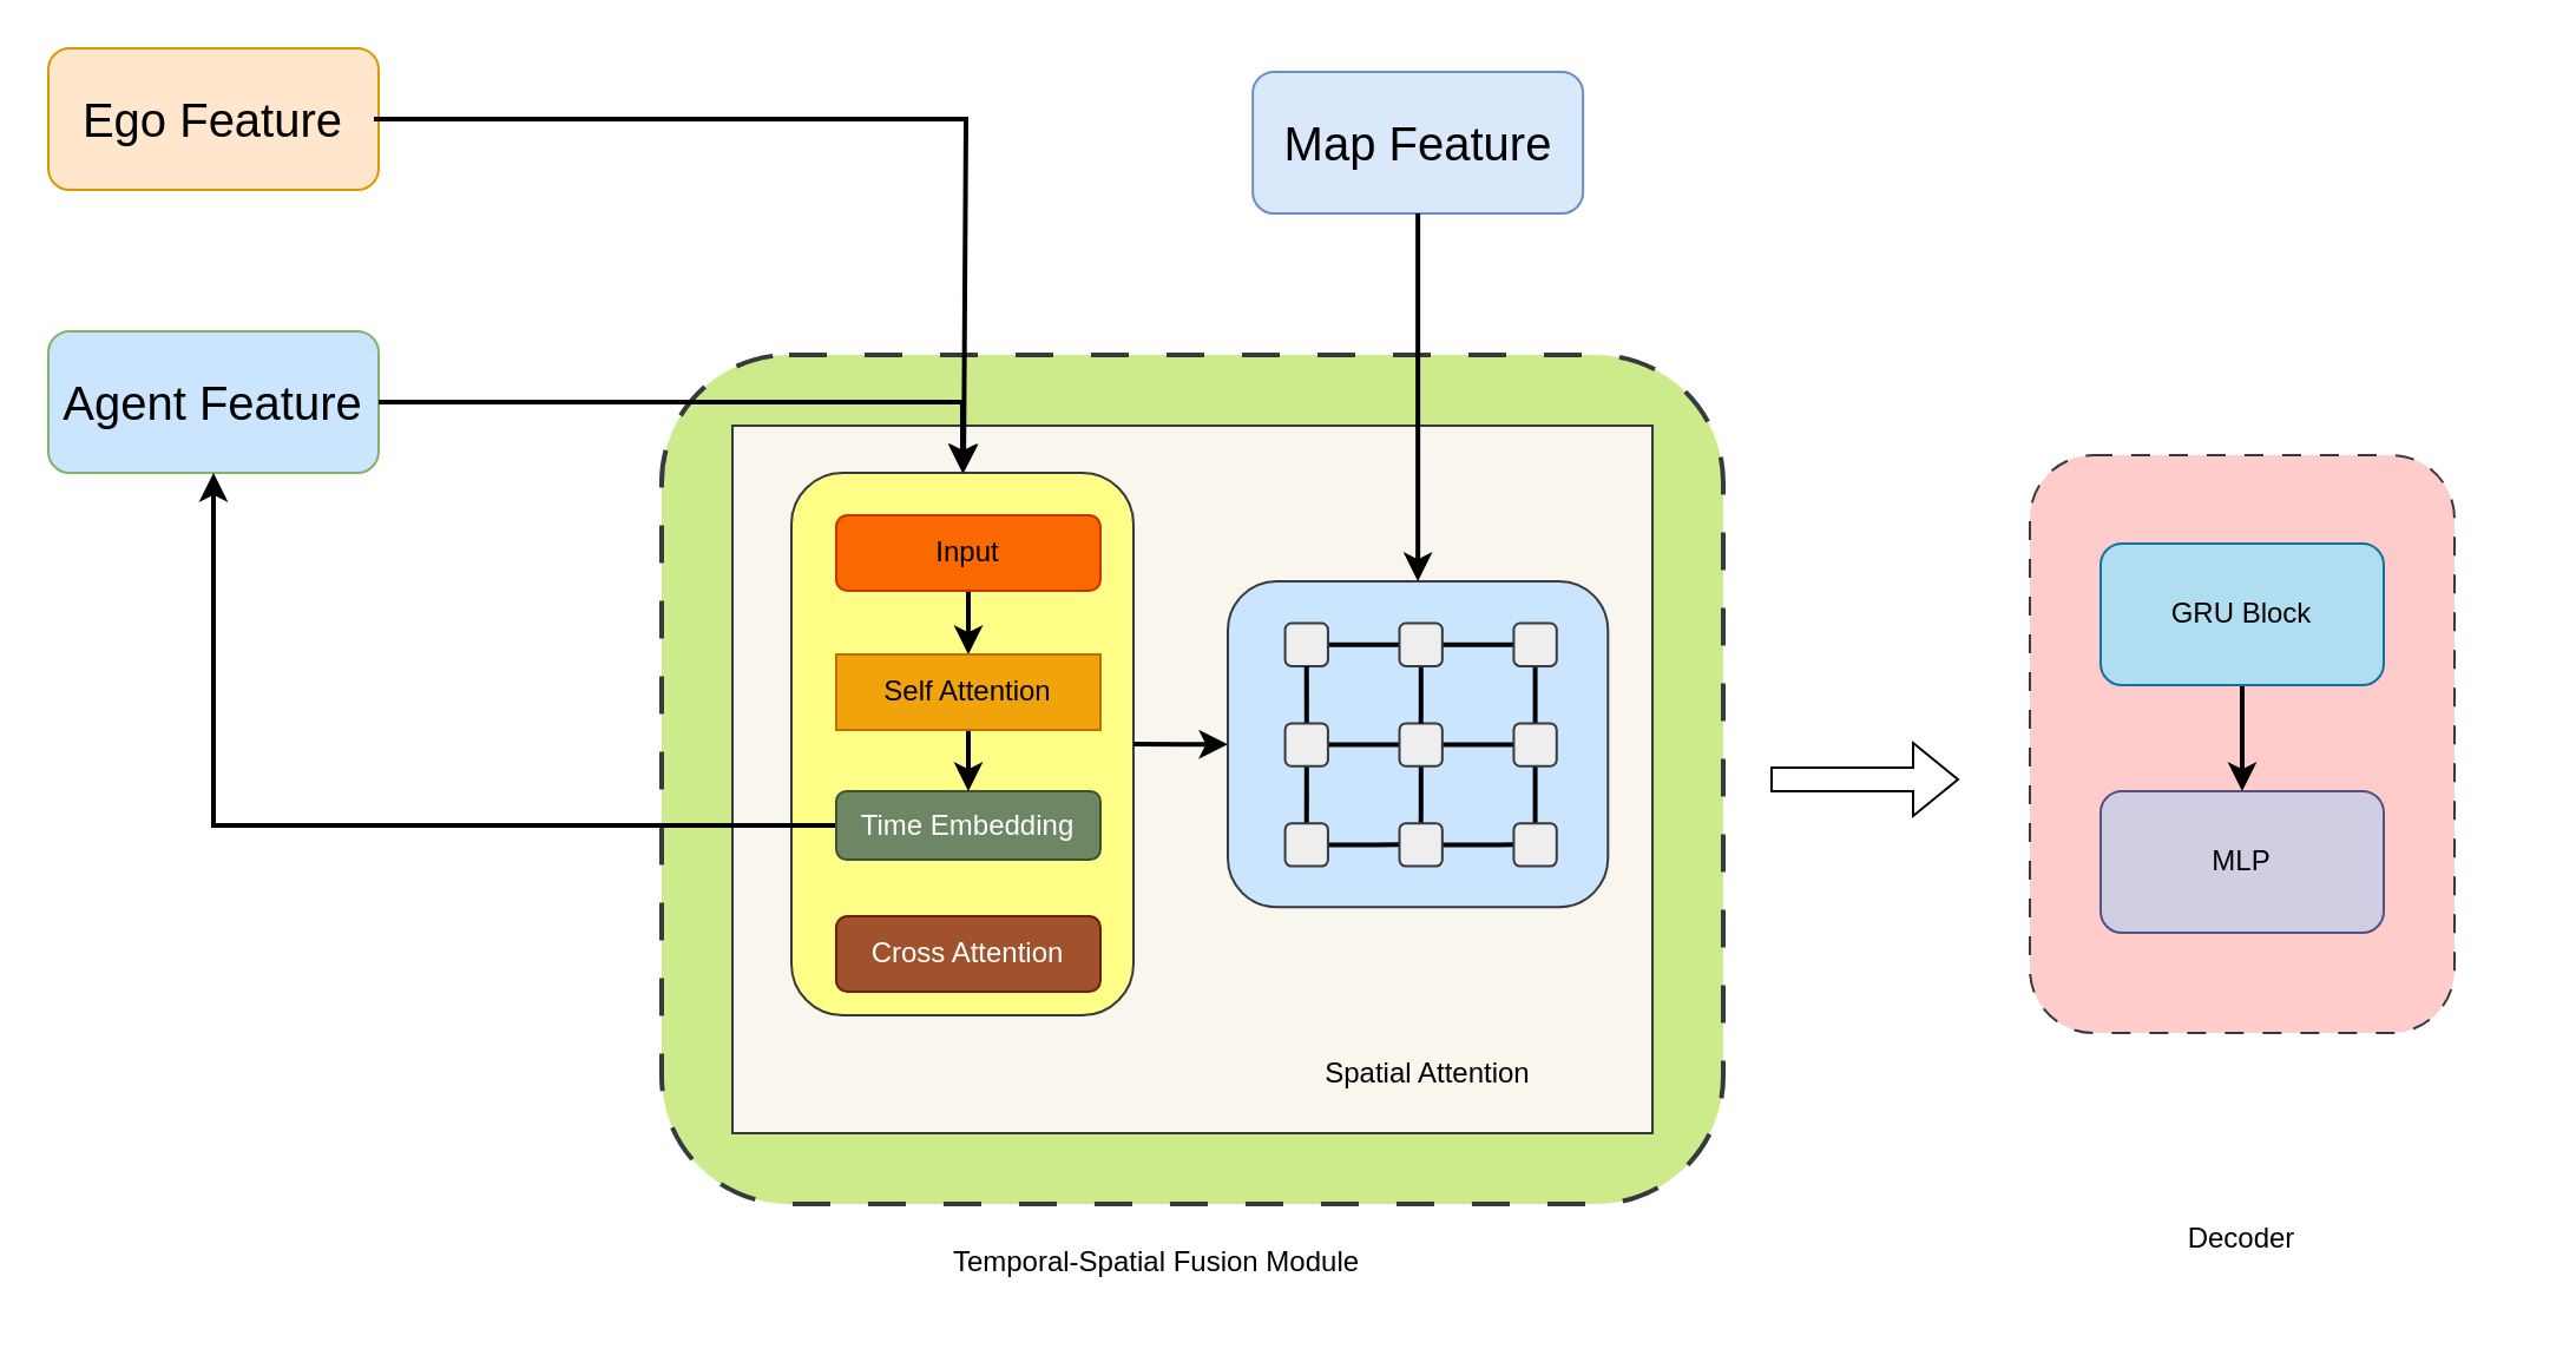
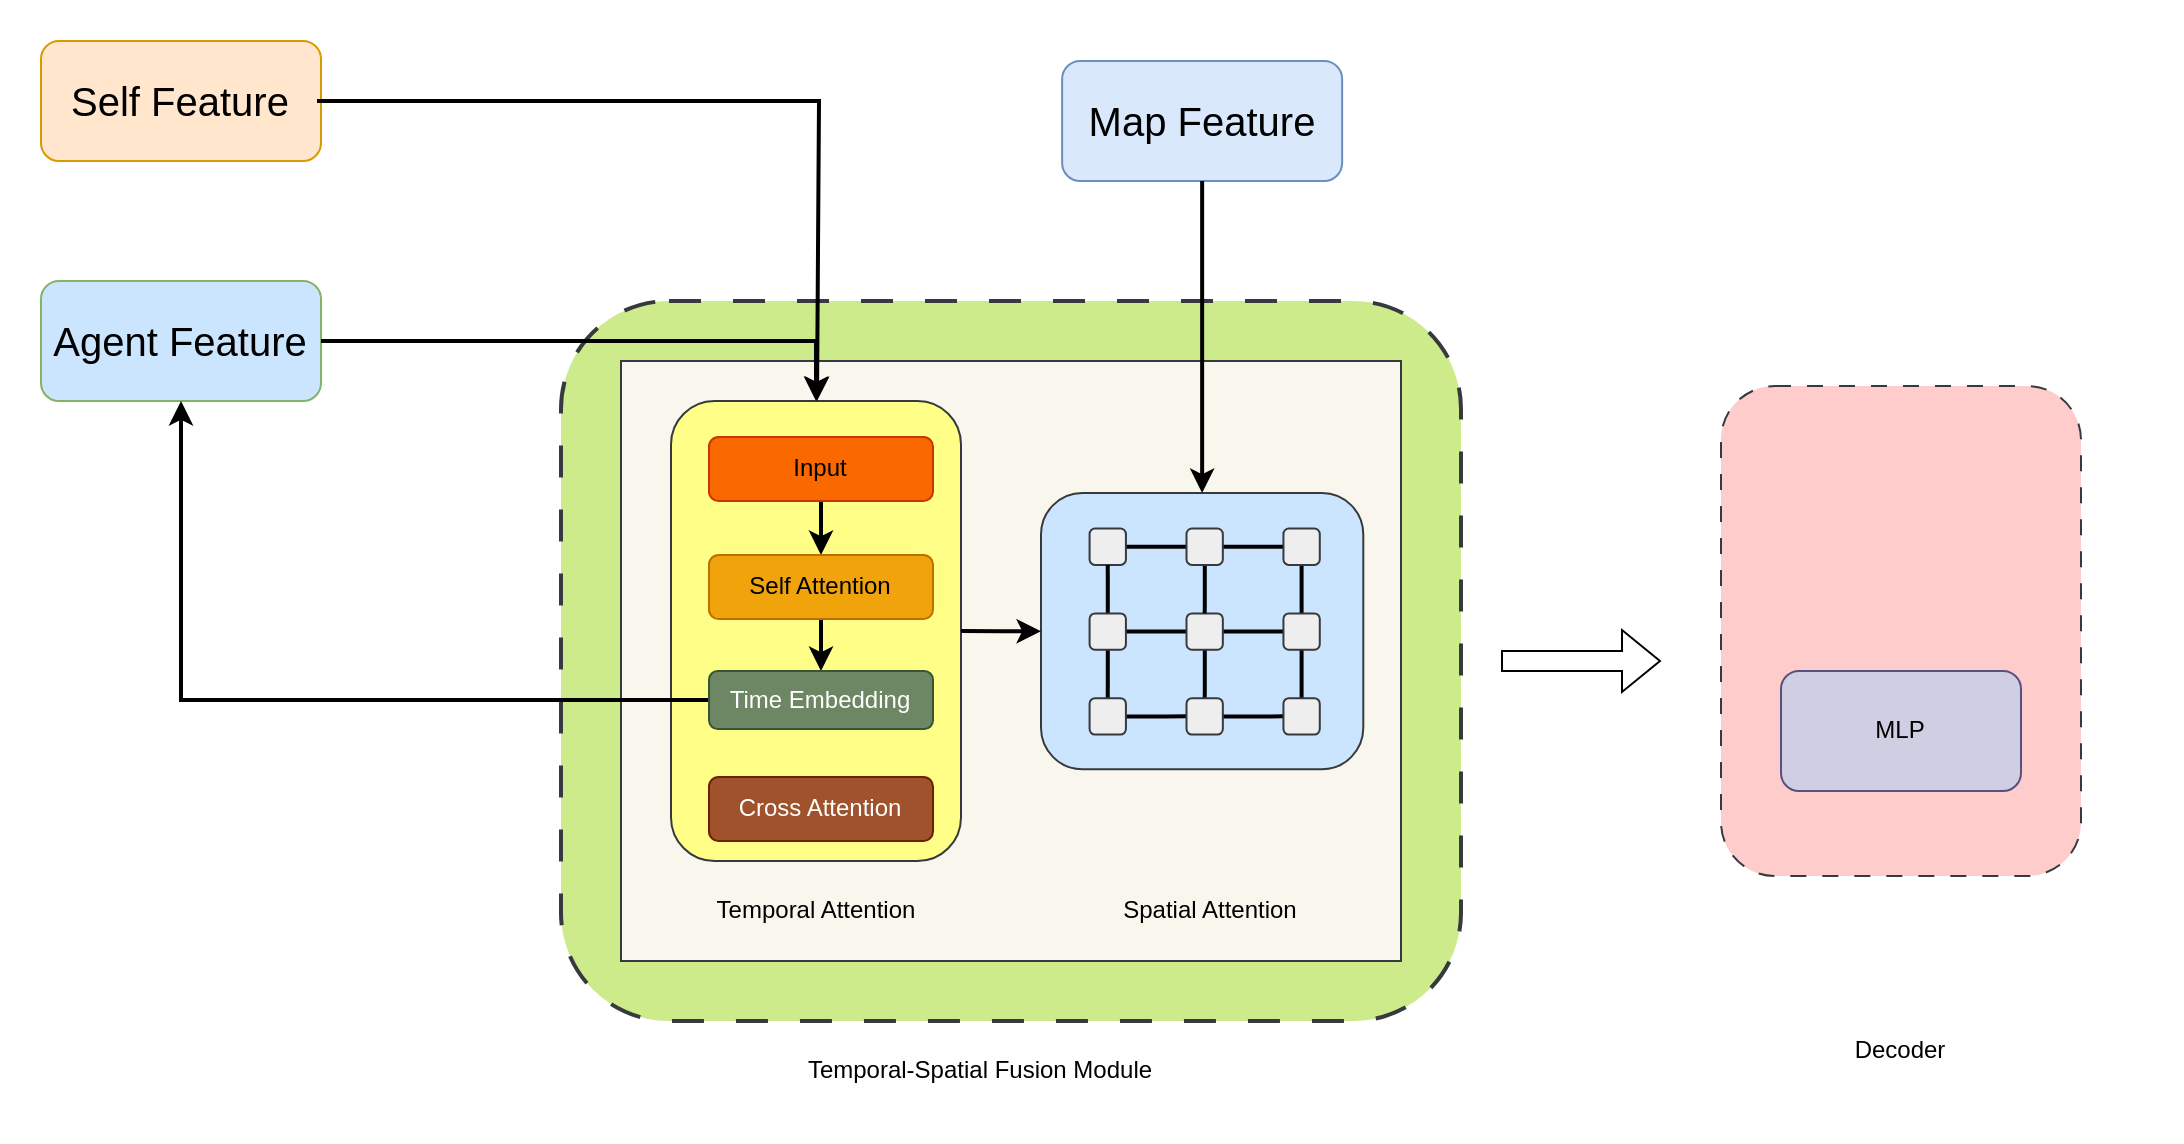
- <mxCell id="5" value="Ego Feature" style="rounded=1;whiteSpace=wrap;html=1;fontSize=20;fillColor=#ffe6cc;strokeColor=#d79b00;" vertex="1" parent="1"><mxGeometry x="20" y="20" width="140" height="60" as="geometry" /></mxCell>
+ <mxCell id="5" value="Self Feature" style="rounded=1;whiteSpace=wrap;html=1;fontSize=20;fillColor=#ffe6cc;strokeColor=#d79b00;" vertex="1" parent="1"><mxGeometry x="20" y="20" width="140" height="60" as="geometry" /></mxCell>
- <mxCell id="50" value="GRU Block" style="rounded=1;whiteSpace=wrap;html=1;fillColor=#b1ddf0;strokeColor=#10739e;" vertex="1" parent="1"><mxGeometry x="890" y="230" width="120" height="60" as="geometry" /></mxCell>
- <mxCell id="42" value="Self Attention" style="whiteSpace=wrap;html=1;fillColor=#f0a30a;strokeColor=#BD7000;fontColor=#000000;rounded=0;" vertex="1" parent="1"><mxGeometry x="354" y="277" width="112" height="32" as="geometry" /></mxCell>
+ <mxCell id="42" value="Self Attention" style="rounded=1;whiteSpace=wrap;html=1;fillColor=#f0a30a;strokeColor=#BD7000;fontColor=#000000;" vertex="1" parent="1"><mxGeometry x="354" y="277" width="112" height="32" as="geometry" /></mxCell>
- <mxCell id="49" style="edgeStyle=orthogonalEdgeStyle;rounded=0;orthogonalLoop=1;jettySize=auto;html=1;entryX=0.5;entryY=0;entryDx=0;entryDy=0;strokeWidth=2;" edge="1" parent="1" source="50" target="51"><mxGeometry relative="1" as="geometry" /></mxCell>
+ <mxCell id="32" value="Temporal Attention" style="text;html=1;align=center;verticalAlign=middle;whiteSpace=wrap;rounded=0;" vertex="1" parent="1"><mxGeometry x="332.5" y="440" width="150" height="30" as="geometry" /></mxCell>
